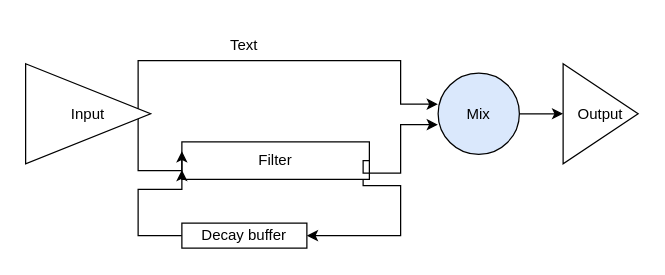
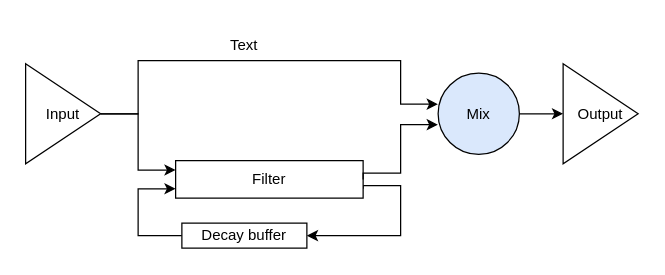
- <mxCell id="10" value="Input" style="triangle;whiteSpace=wrap;html=1;" vertex="1" parent="1"><mxGeometry x="20" y="50.5" width="100" height="80" as="geometry" /></mxCell>
+ <mxCell id="10" value="Input" style="triangle;whiteSpace=wrap;html=1;" vertex="1" parent="1"><mxGeometry x="20" y="50.5" width="60" height="80" as="geometry" /></mxCell>
- <mxCell id="3" value="Filter" style="rounded=0;whiteSpace=wrap;html=1;" vertex="1" parent="1"><mxGeometry x="145" y="113" width="150" height="30" as="geometry" /></mxCell>
+ <mxCell id="3" value="Filter" style="rounded=0;whiteSpace=wrap;html=1;" vertex="1" parent="1"><mxGeometry x="140" y="128" width="150" height="30" as="geometry" /></mxCell>
